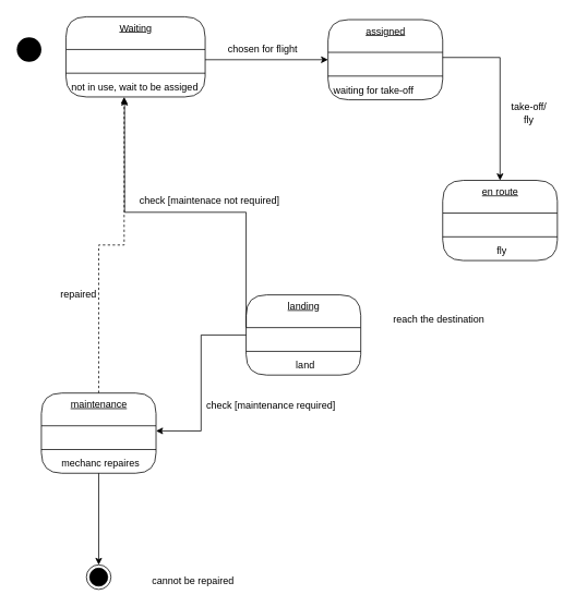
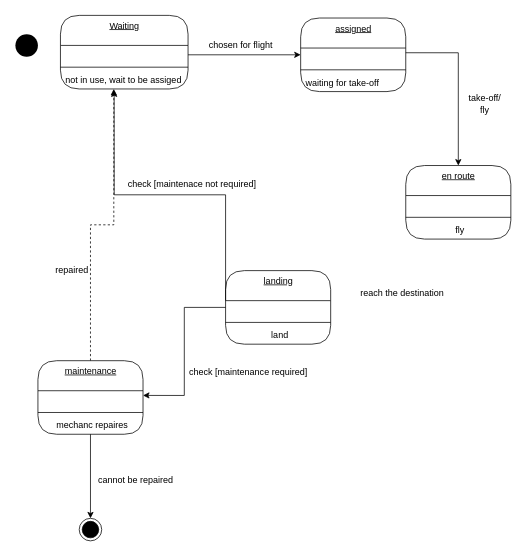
- <mxCell id="35" value="cannot be repaired" style="text;html=1;align=center;verticalAlign=middle;resizable=0;points=[];autosize=1;strokeColor=none;fillColor=none;" vertex="1" parent="1"><mxGeometry x="175" y="695" width="120" height="30" as="geometry" /></mxCell>
+ <mxCell id="35" value="cannot be repaired" style="text;html=1;align=center;verticalAlign=middle;resizable=0;points=[];autosize=1;strokeColor=none;fillColor=none;" vertex="1" parent="1"><mxGeometry x="120" y="625" width="120" height="30" as="geometry" /></mxCell>
